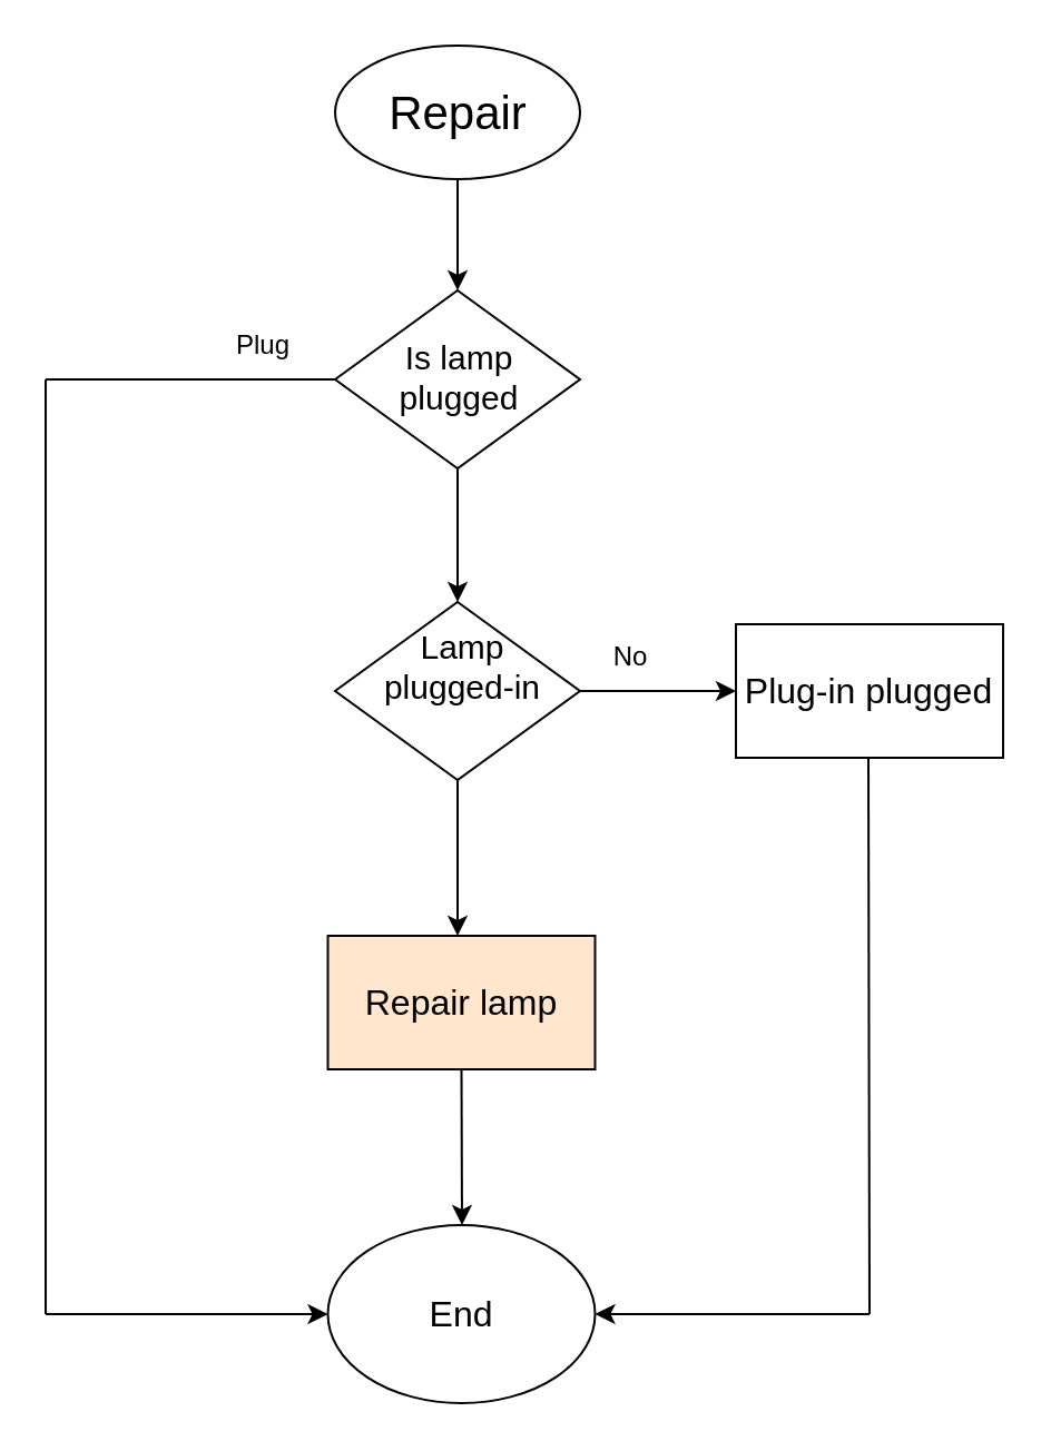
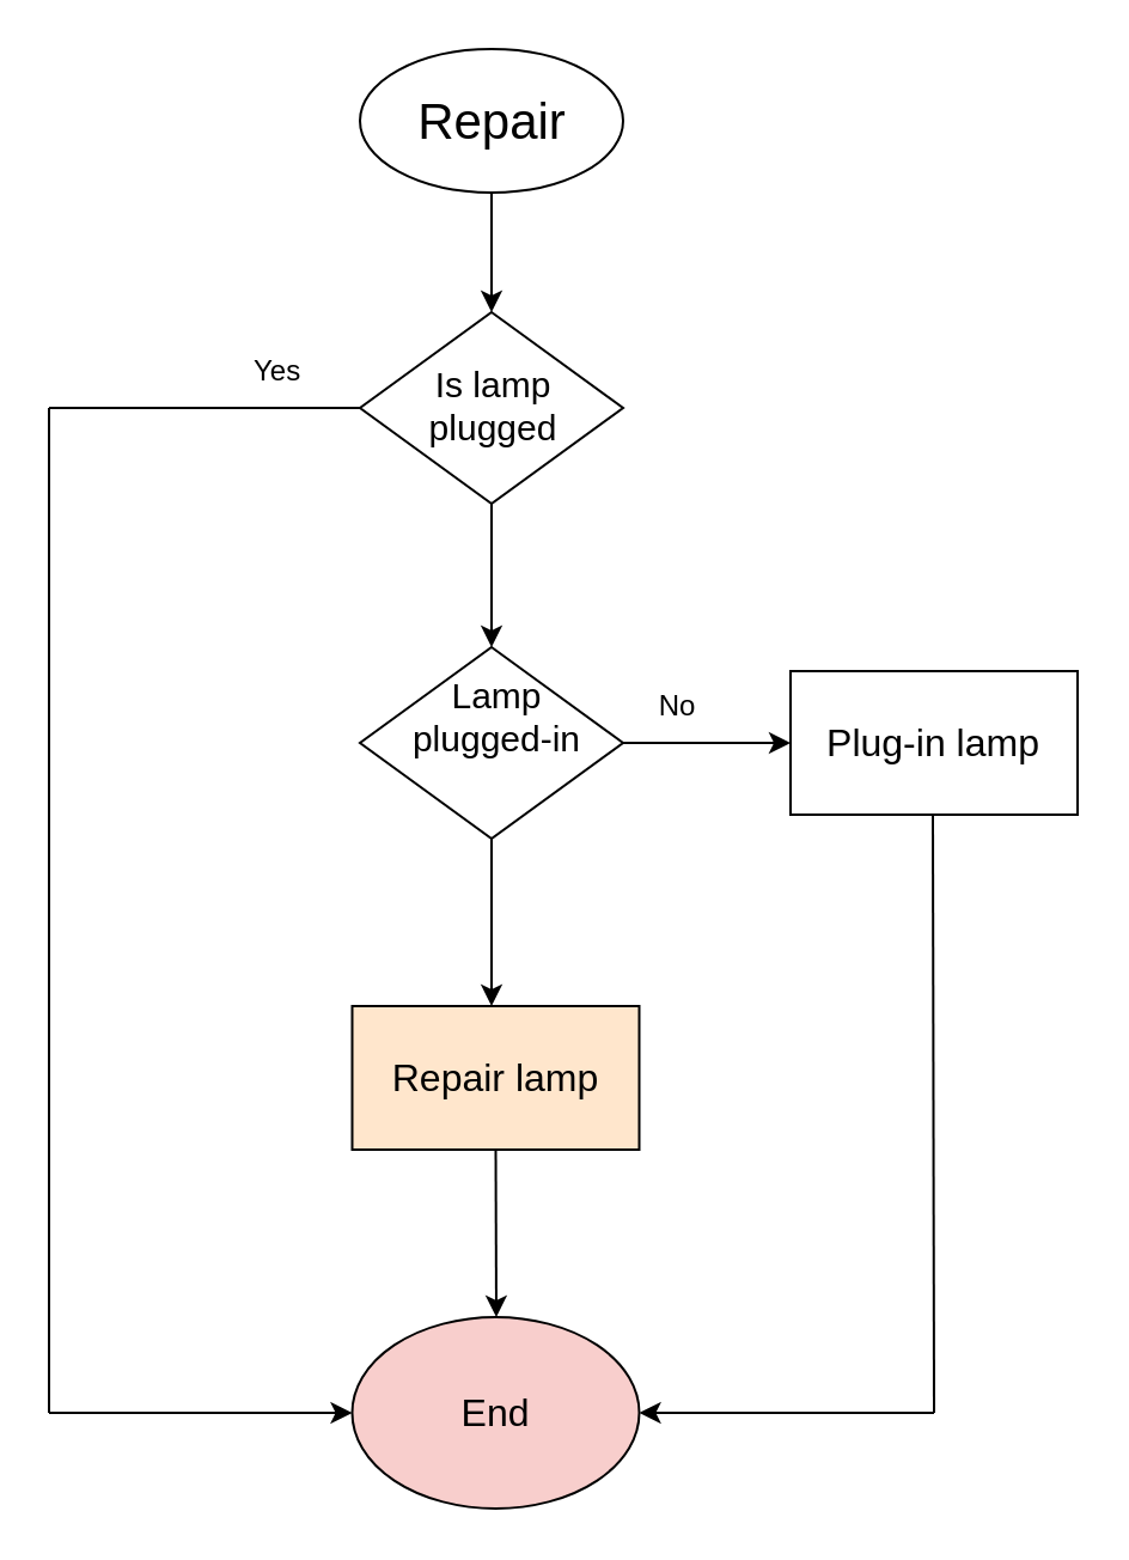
- <mxCell id="8" value="Plug" style="text;strokeColor=none;fillColor=none;align=left;verticalAlign=middle;spacingLeft=4;spacingRight=4;overflow=hidden;points=[[0,0.5],[1,0.5]];portConstraint=eastwest;rotatable=0;whiteSpace=wrap;html=1;" vertex="1" parent="1"><mxGeometry x="100" y="140" width="80" height="30" as="geometry" /></mxCell>
+ <mxCell id="8" value="Yes" style="text;strokeColor=none;fillColor=none;align=left;verticalAlign=middle;spacingLeft=4;spacingRight=4;overflow=hidden;points=[[0,0.5],[1,0.5]];portConstraint=eastwest;rotatable=0;whiteSpace=wrap;html=1;" vertex="1" parent="1"><mxGeometry x="100" y="140" width="80" height="30" as="geometry" /></mxCell>
- <mxCell id="15" value="&lt;font style=&quot;font-size: 16px;&quot;&gt;Plug-in plugged&lt;/font&gt;" style="rounded=0;whiteSpace=wrap;html=1;" vertex="1" parent="1"><mxGeometry x="330" y="280" width="120" height="60" as="geometry" /></mxCell>
+ <mxCell id="15" value="&lt;font style=&quot;font-size: 16px;&quot;&gt;Plug-in lamp&lt;/font&gt;" style="rounded=0;whiteSpace=wrap;html=1;" vertex="1" parent="1"><mxGeometry x="330" y="280" width="120" height="60" as="geometry" /></mxCell>
- <mxCell id="20" value="&lt;font style=&quot;font-size: 16px;&quot;&gt;End&lt;/font&gt;" style="ellipse;whiteSpace=wrap;html=1;" vertex="1" parent="1"><mxGeometry x="146.75" y="550" width="120" height="80" as="geometry" /></mxCell>
+ <mxCell id="20" value="&lt;font style=&quot;font-size: 16px;&quot;&gt;End&lt;/font&gt;" style="ellipse;whiteSpace=wrap;html=1;fillColor=#f8cecc;" vertex="1" parent="1"><mxGeometry x="146.75" y="550" width="120" height="80" as="geometry" /></mxCell>
